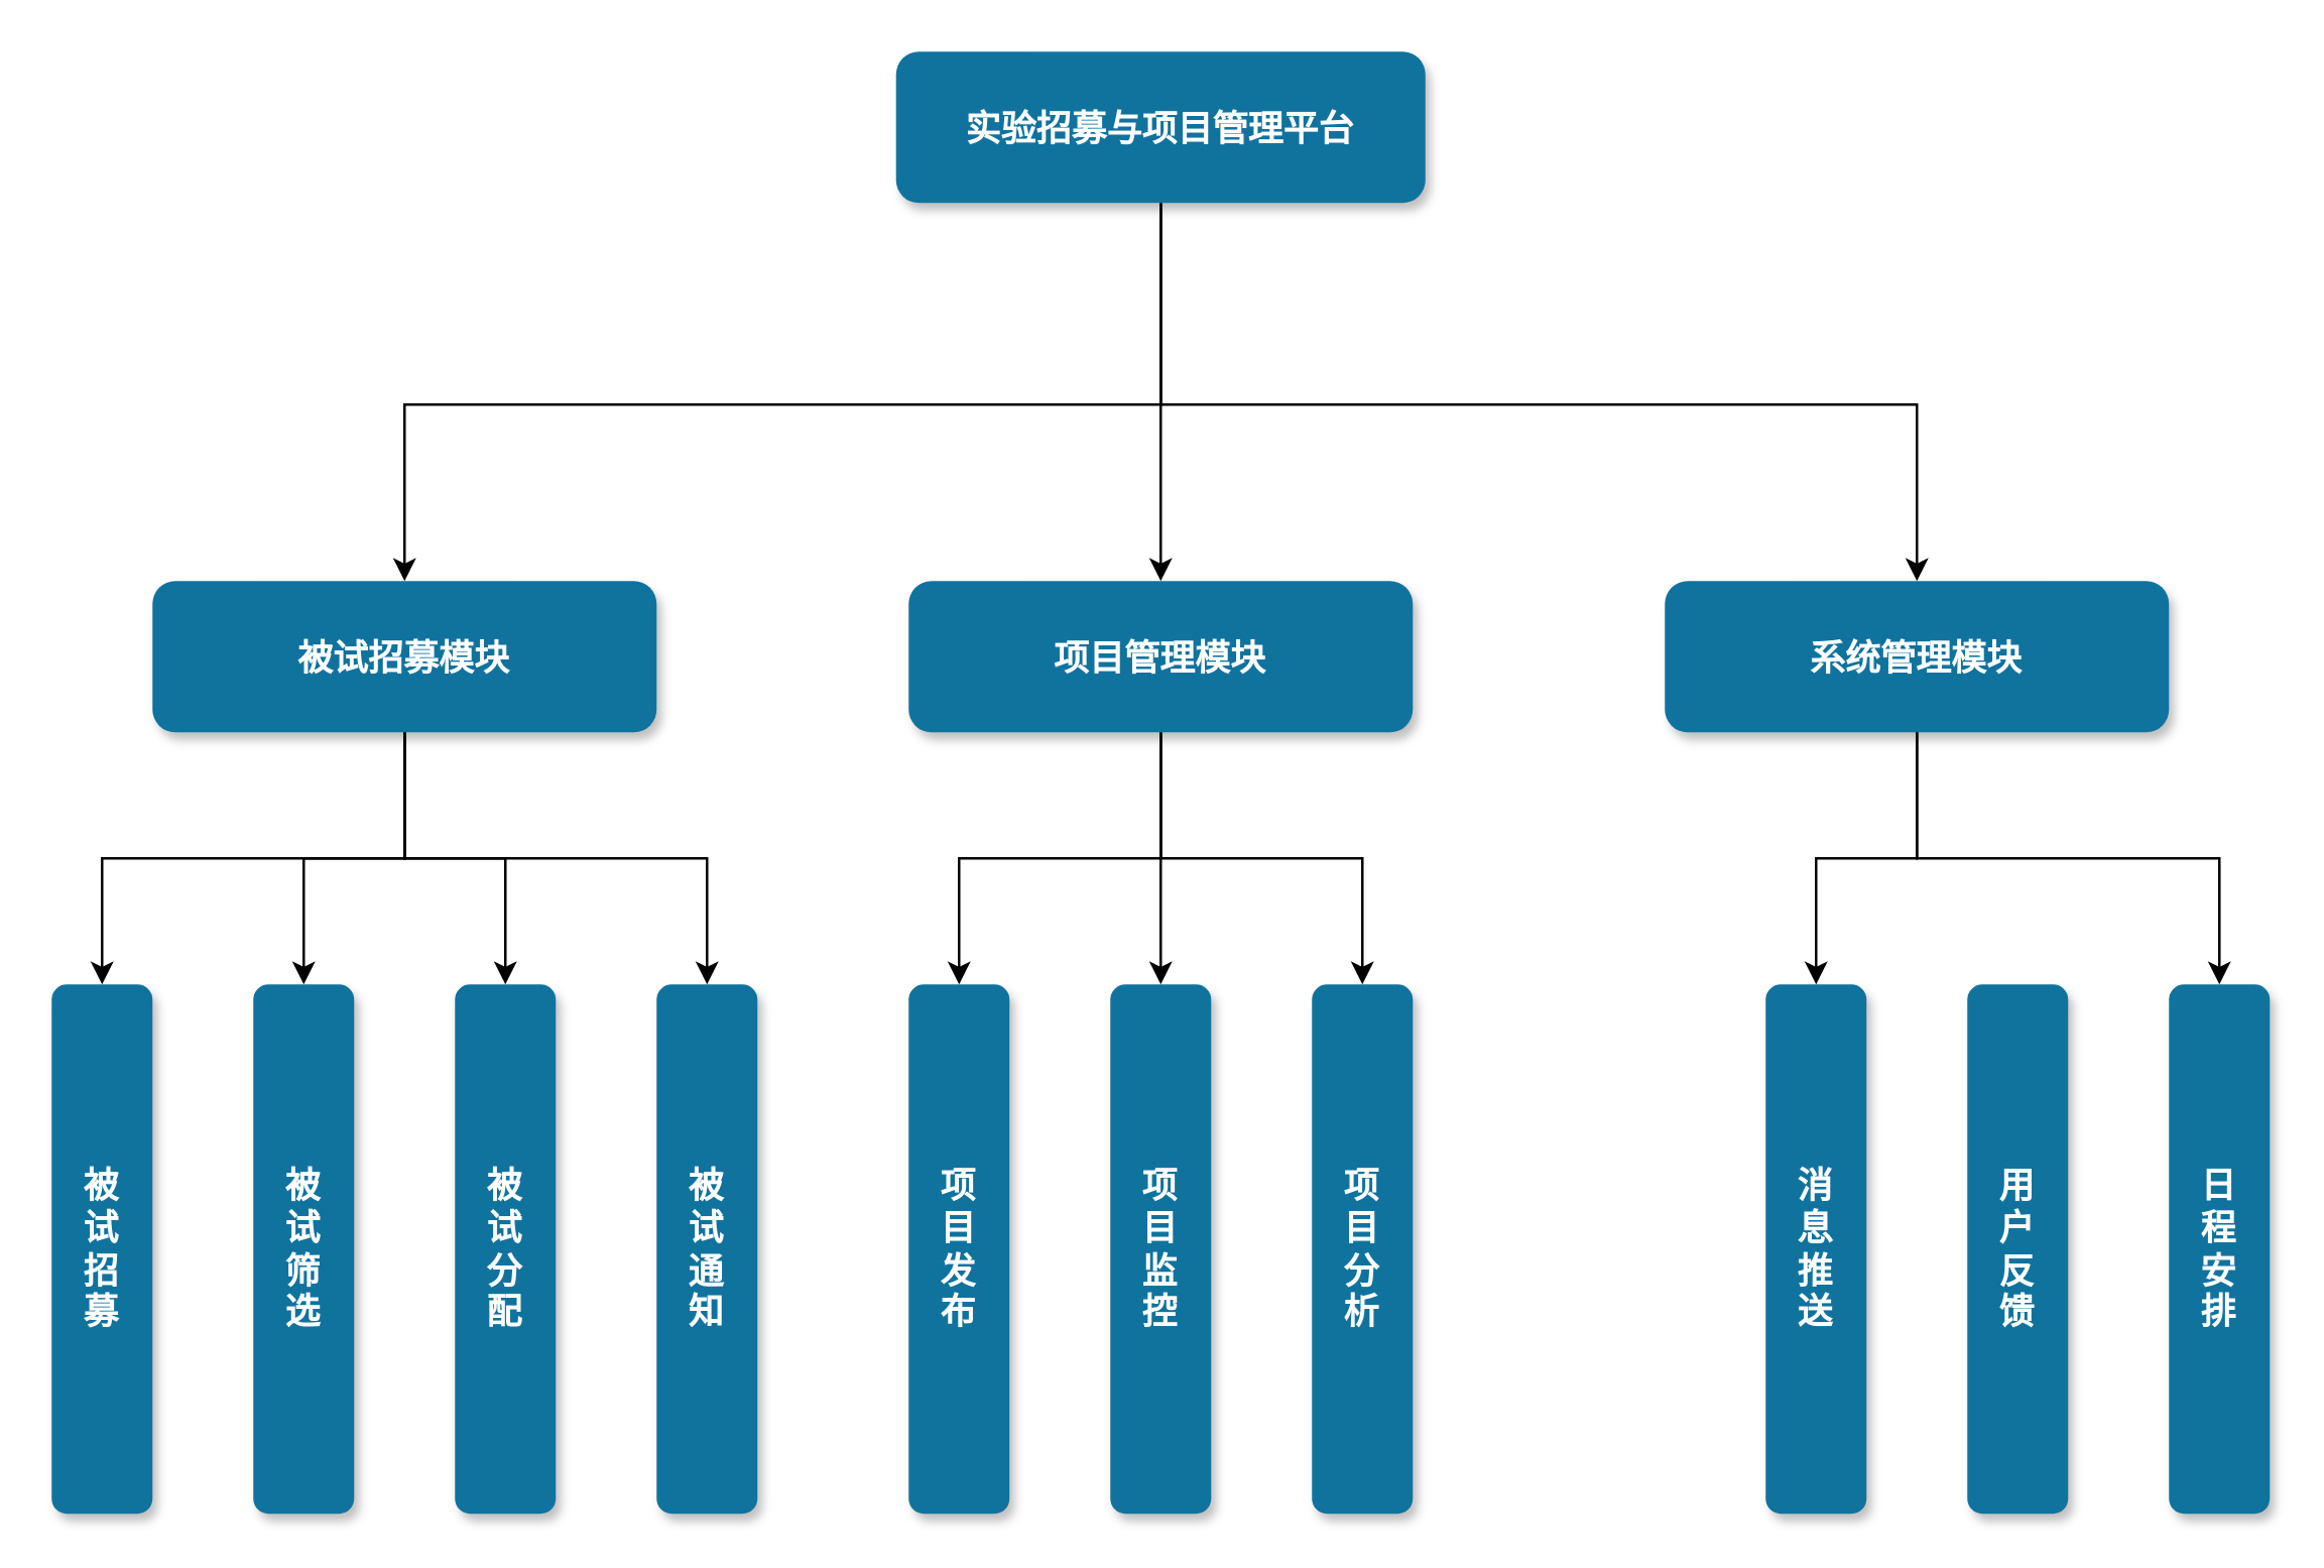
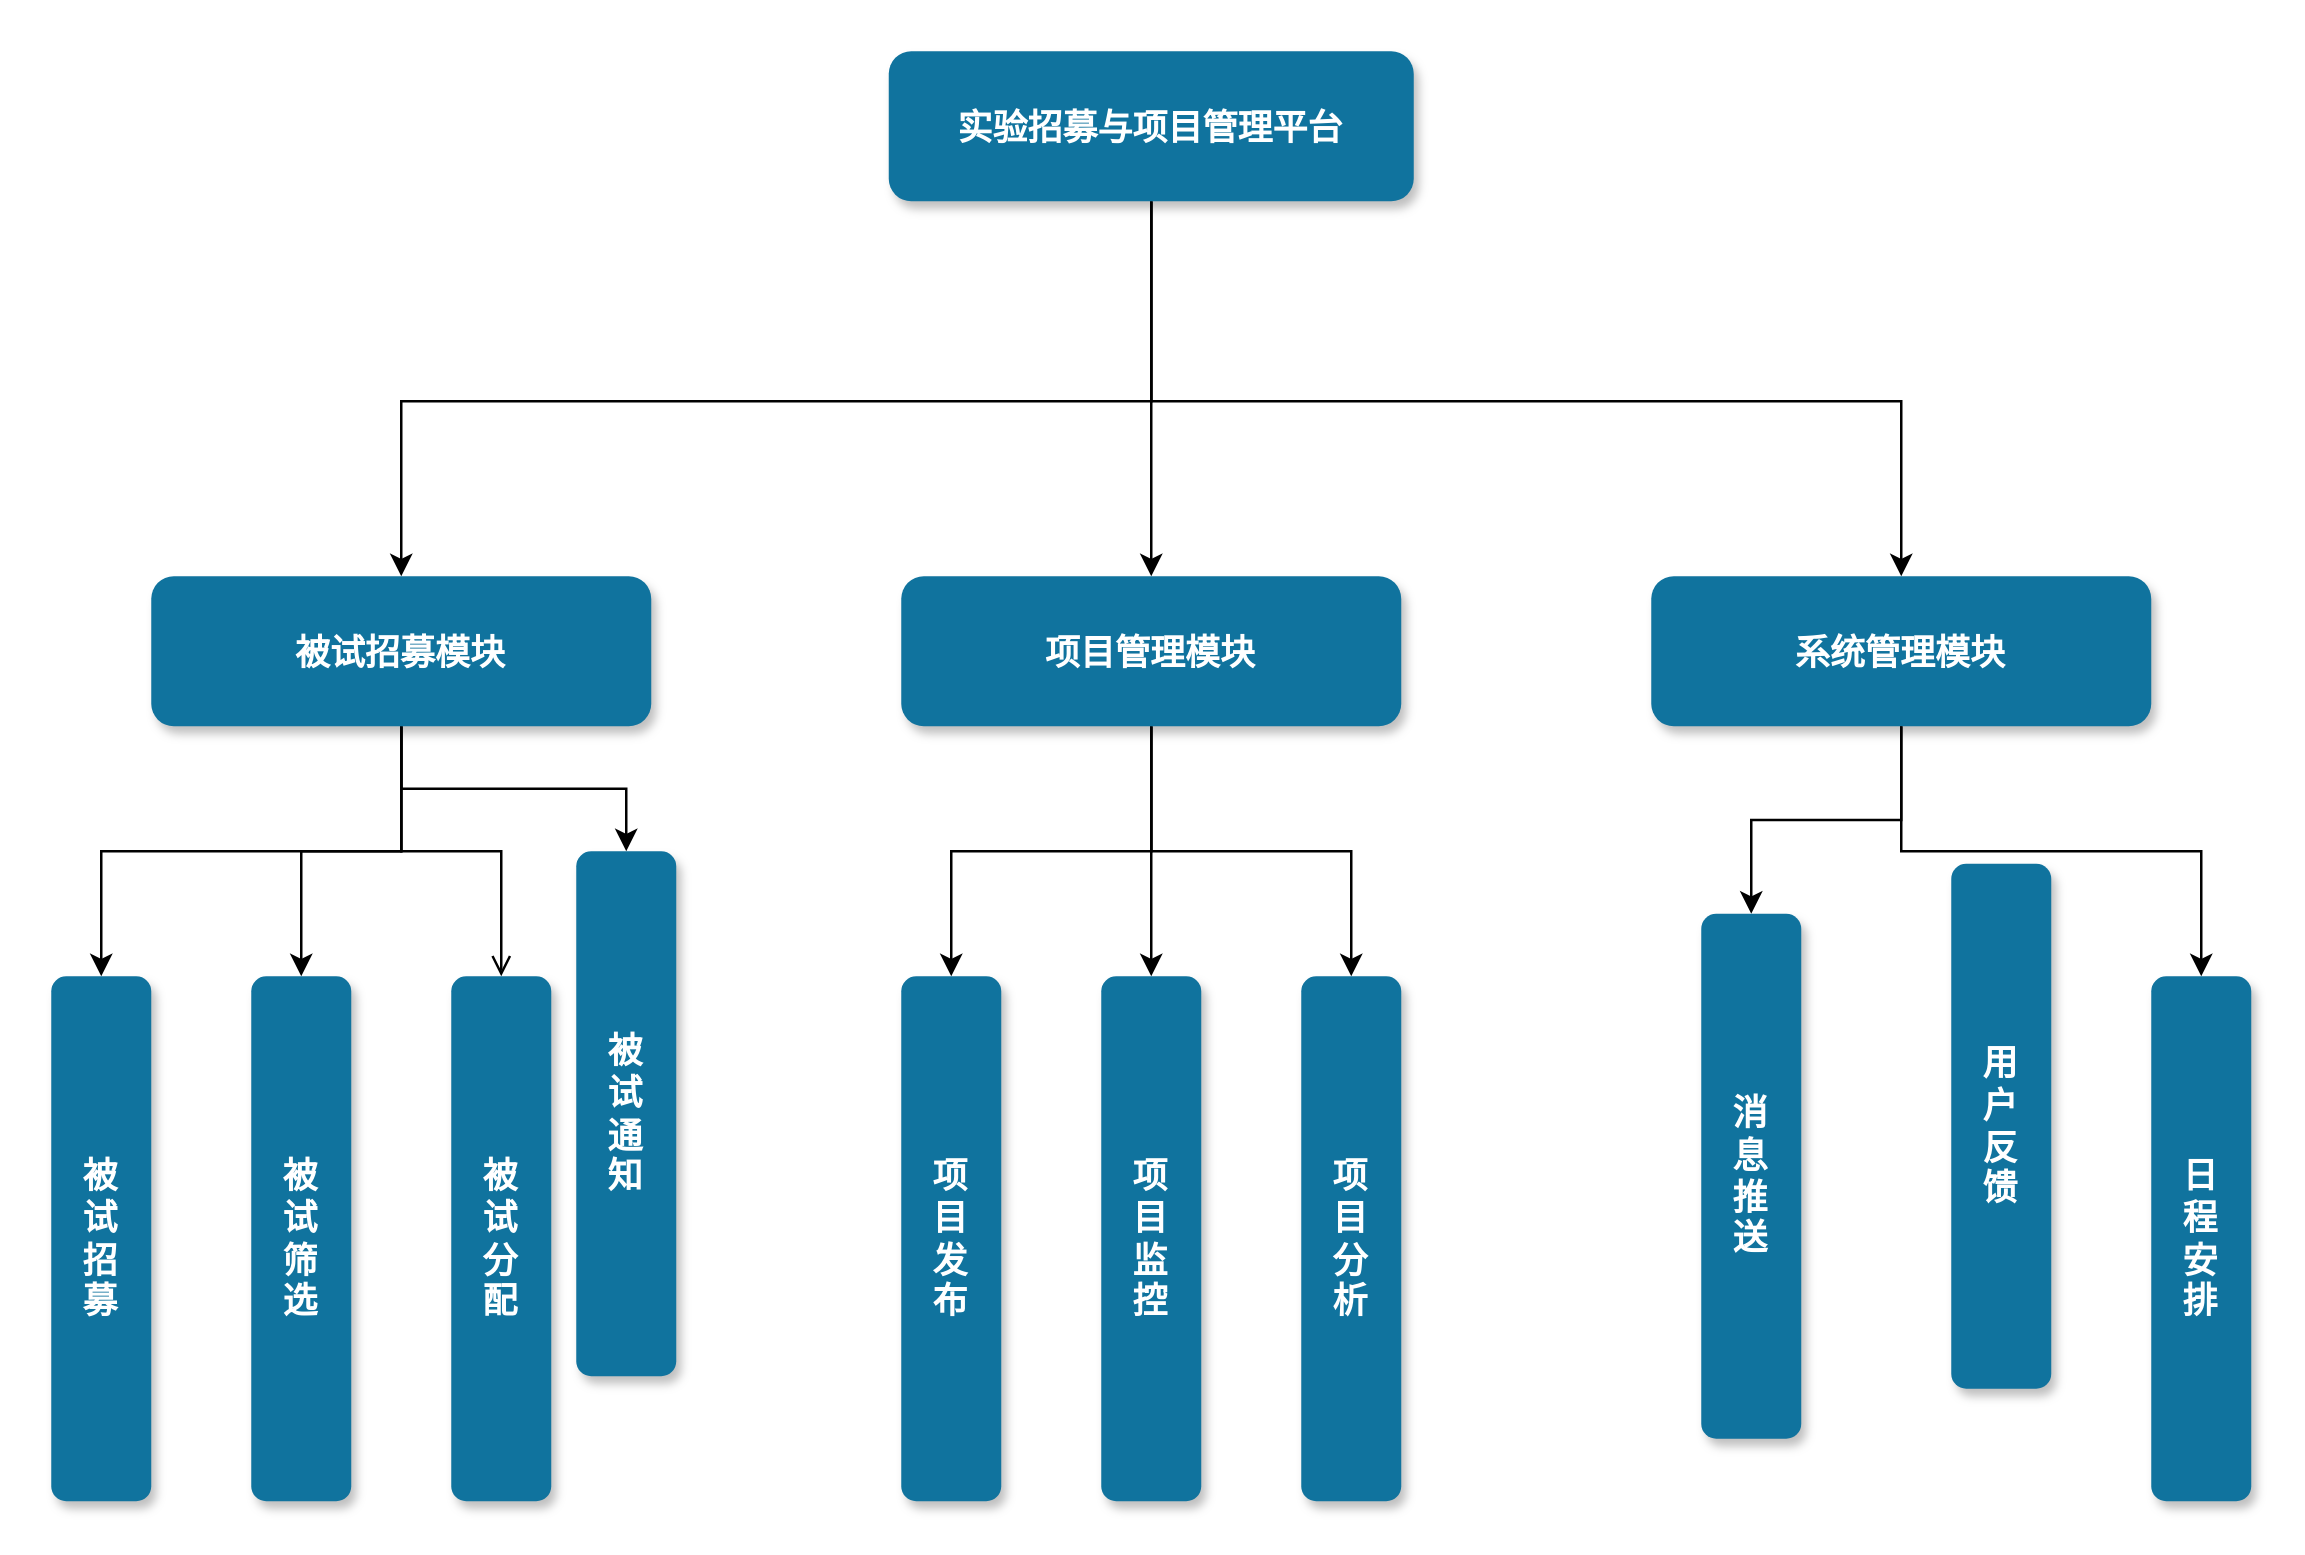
- <mxCell id="8" style="edgeStyle=orthogonalEdgeStyle;rounded=0;orthogonalLoop=1;jettySize=auto;html=1;entryX=0.5;entryY=1;entryDx=0;entryDy=0;" edge="1" parent="1" source="10" target="17"><mxGeometry relative="1" as="geometry"><mxPoint x="210" y="340" as="targetPoint" /></mxGeometry></mxCell>
+ <mxCell id="8" style="edgeStyle=orthogonalEdgeStyle;rounded=0;orthogonalLoop=1;jettySize=auto;html=1;entryX=0.5;entryY=1;entryDx=0;entryDy=0;endArrow=open;" edge="1" parent="1" source="10" target="17"><mxGeometry relative="1" as="geometry"><mxPoint x="210" y="340" as="targetPoint" /></mxGeometry></mxCell>
- <mxCell id="18" value="被试通知" style="rounded=1;fillColor=#10739E;strokeColor=none;shadow=1;gradientColor=none;fontStyle=1;fontColor=#FFFFFF;fontSize=14;direction=west;whiteSpace=wrap;spacingLeft=8;spacingRight=8;" vertex="1" parent="1"><mxGeometry x="260" y="390" width="40" height="210" as="geometry" /></mxCell>
+ <mxCell id="18" value="被试通知" style="rounded=1;fillColor=#10739E;strokeColor=none;shadow=1;gradientColor=none;fontStyle=1;fontColor=#FFFFFF;fontSize=14;direction=west;whiteSpace=wrap;spacingLeft=8;spacingRight=8;" vertex="1" parent="1"><mxGeometry x="230" y="340" width="40" height="210" as="geometry" /></mxCell>
- <mxCell id="25" value="消息推送" style="rounded=1;fillColor=#10739E;strokeColor=none;shadow=1;gradientColor=none;fontStyle=1;fontColor=#FFFFFF;fontSize=14;direction=west;whiteSpace=wrap;spacingLeft=8;spacingRight=8;" vertex="1" parent="1"><mxGeometry x="700" y="390" width="40" height="210" as="geometry" /></mxCell>
+ <mxCell id="25" value="消息推送" style="rounded=1;fillColor=#10739E;strokeColor=none;shadow=1;gradientColor=none;fontStyle=1;fontColor=#FFFFFF;fontSize=14;direction=west;whiteSpace=wrap;spacingLeft=8;spacingRight=8;" vertex="1" parent="1"><mxGeometry x="680" y="365" width="40" height="210" as="geometry" /></mxCell>
- <mxCell id="26" value="用户反馈" style="rounded=1;fillColor=#10739E;strokeColor=none;shadow=1;gradientColor=none;fontStyle=1;fontColor=#FFFFFF;fontSize=14;direction=west;whiteSpace=wrap;spacingLeft=8;spacingRight=8;" vertex="1" parent="1"><mxGeometry x="780" y="390" width="40" height="210" as="geometry" /></mxCell>
+ <mxCell id="26" value="用户反馈" style="rounded=1;fillColor=#10739E;strokeColor=none;shadow=1;gradientColor=none;fontStyle=1;fontColor=#FFFFFF;fontSize=14;direction=west;whiteSpace=wrap;spacingLeft=8;spacingRight=8;" vertex="1" parent="1"><mxGeometry x="780" y="345" width="40" height="210" as="geometry" /></mxCell>
